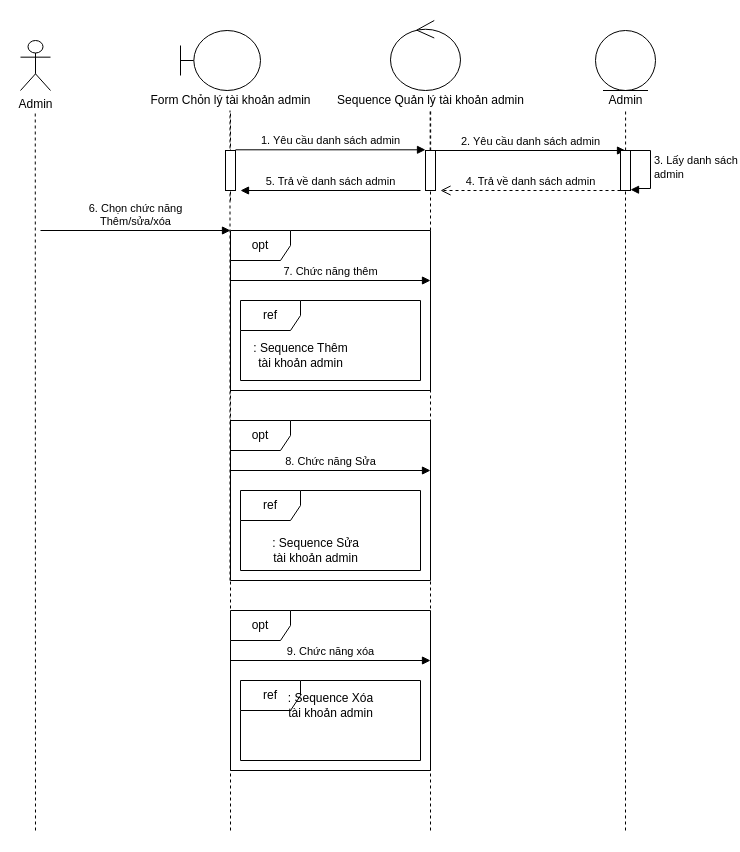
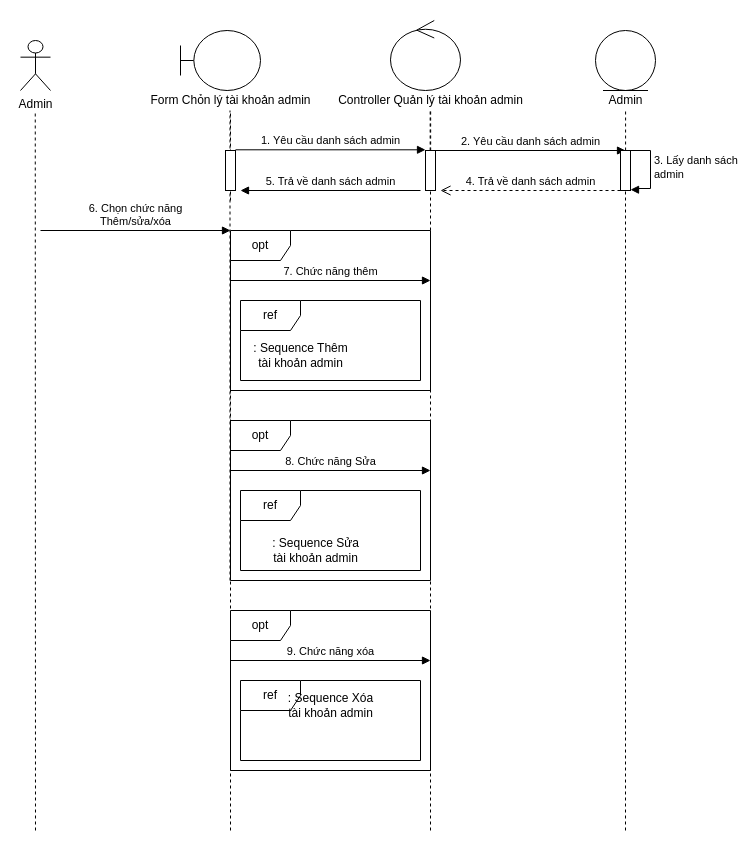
- <mxCell id="6" value="Sequence Quản lý tài khoản admin" style="text;html=1;align=center;verticalAlign=middle;resizable=0;points=[];autosize=1;" parent="1" vertex="1"><mxGeometry x="330" y="90" width="200" height="20" as="geometry" /></mxCell>
+ <mxCell id="6" value="Controller Quản lý tài khoản admin" style="text;html=1;align=center;verticalAlign=middle;resizable=0;points=[];autosize=1;" parent="1" vertex="1"><mxGeometry x="330" y="90" width="200" height="20" as="geometry" /></mxCell>
